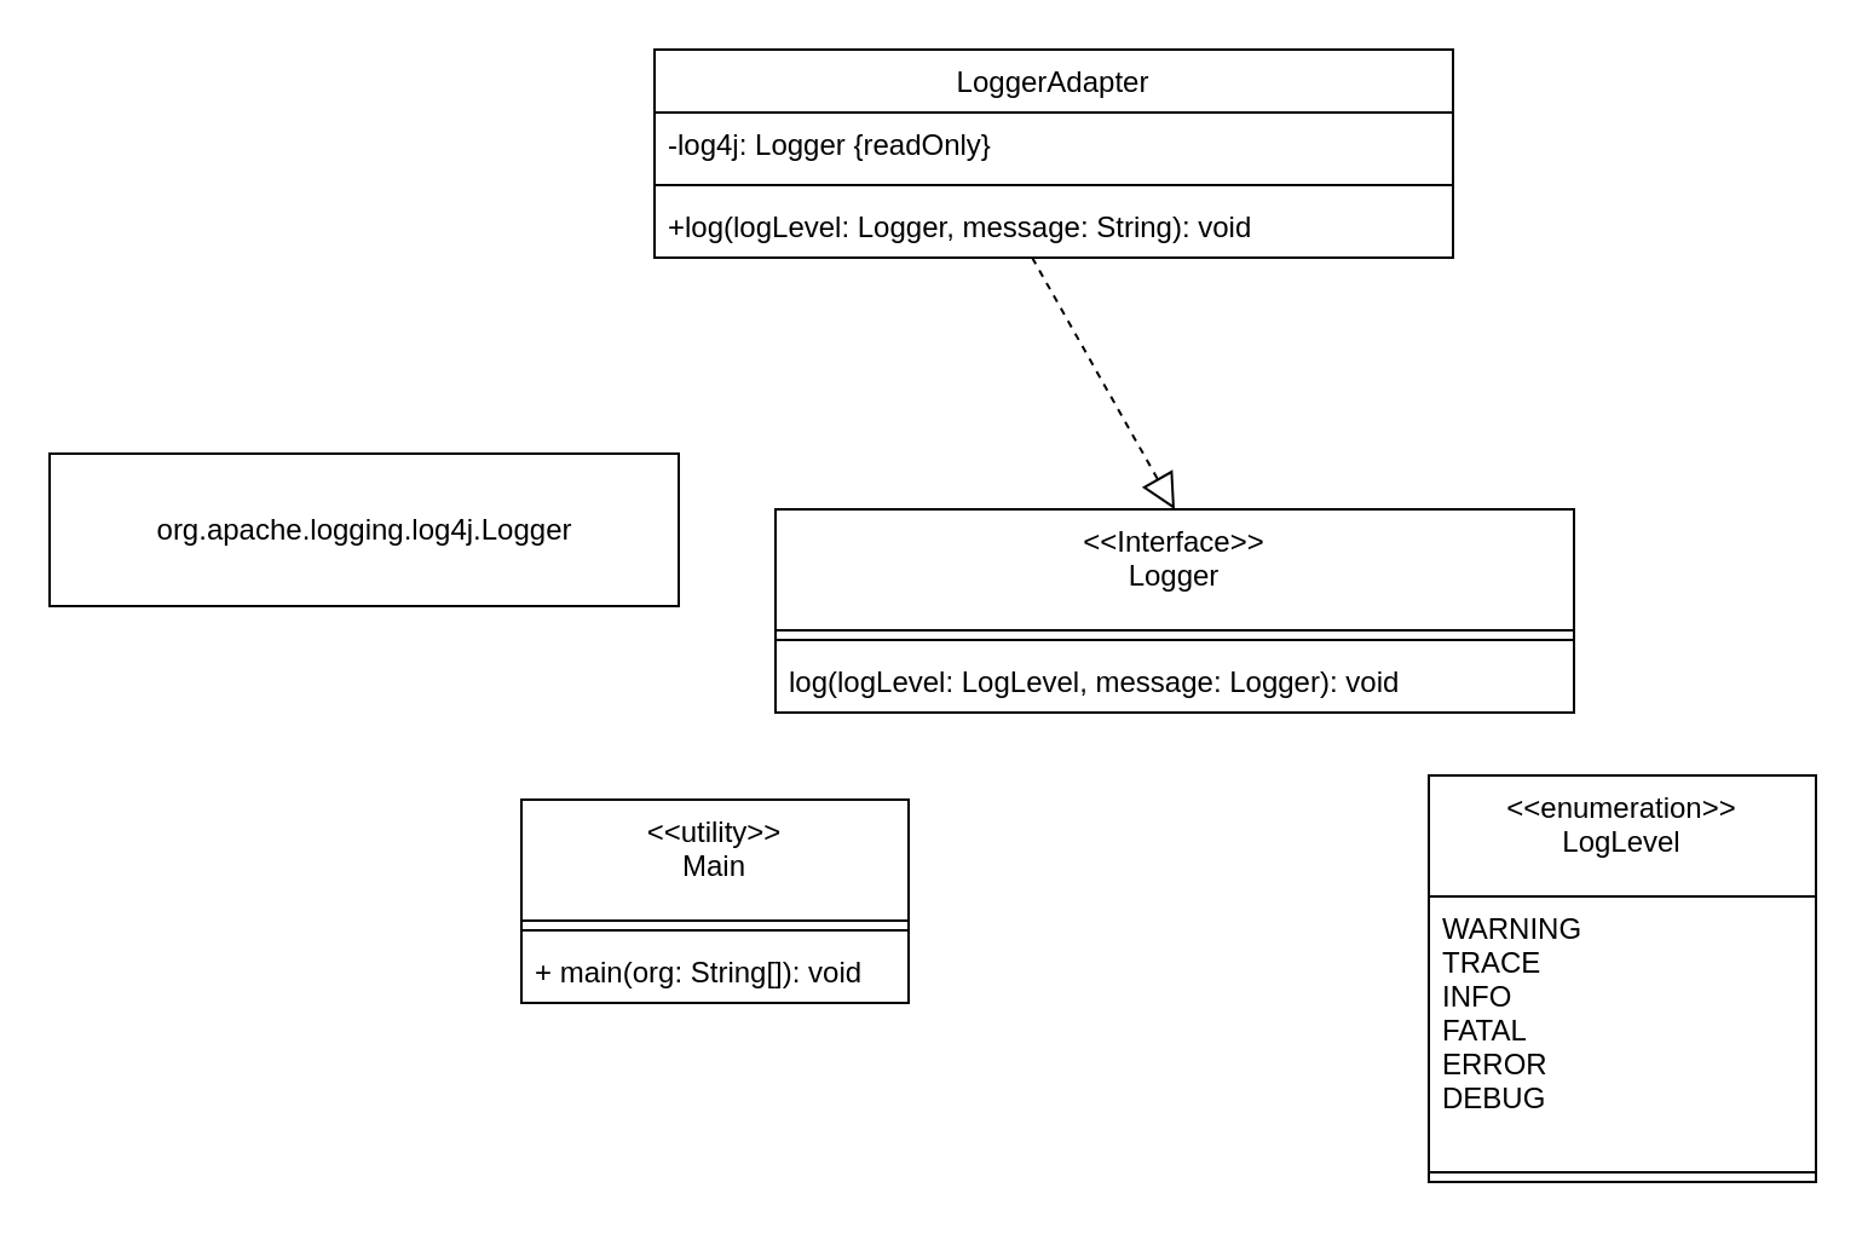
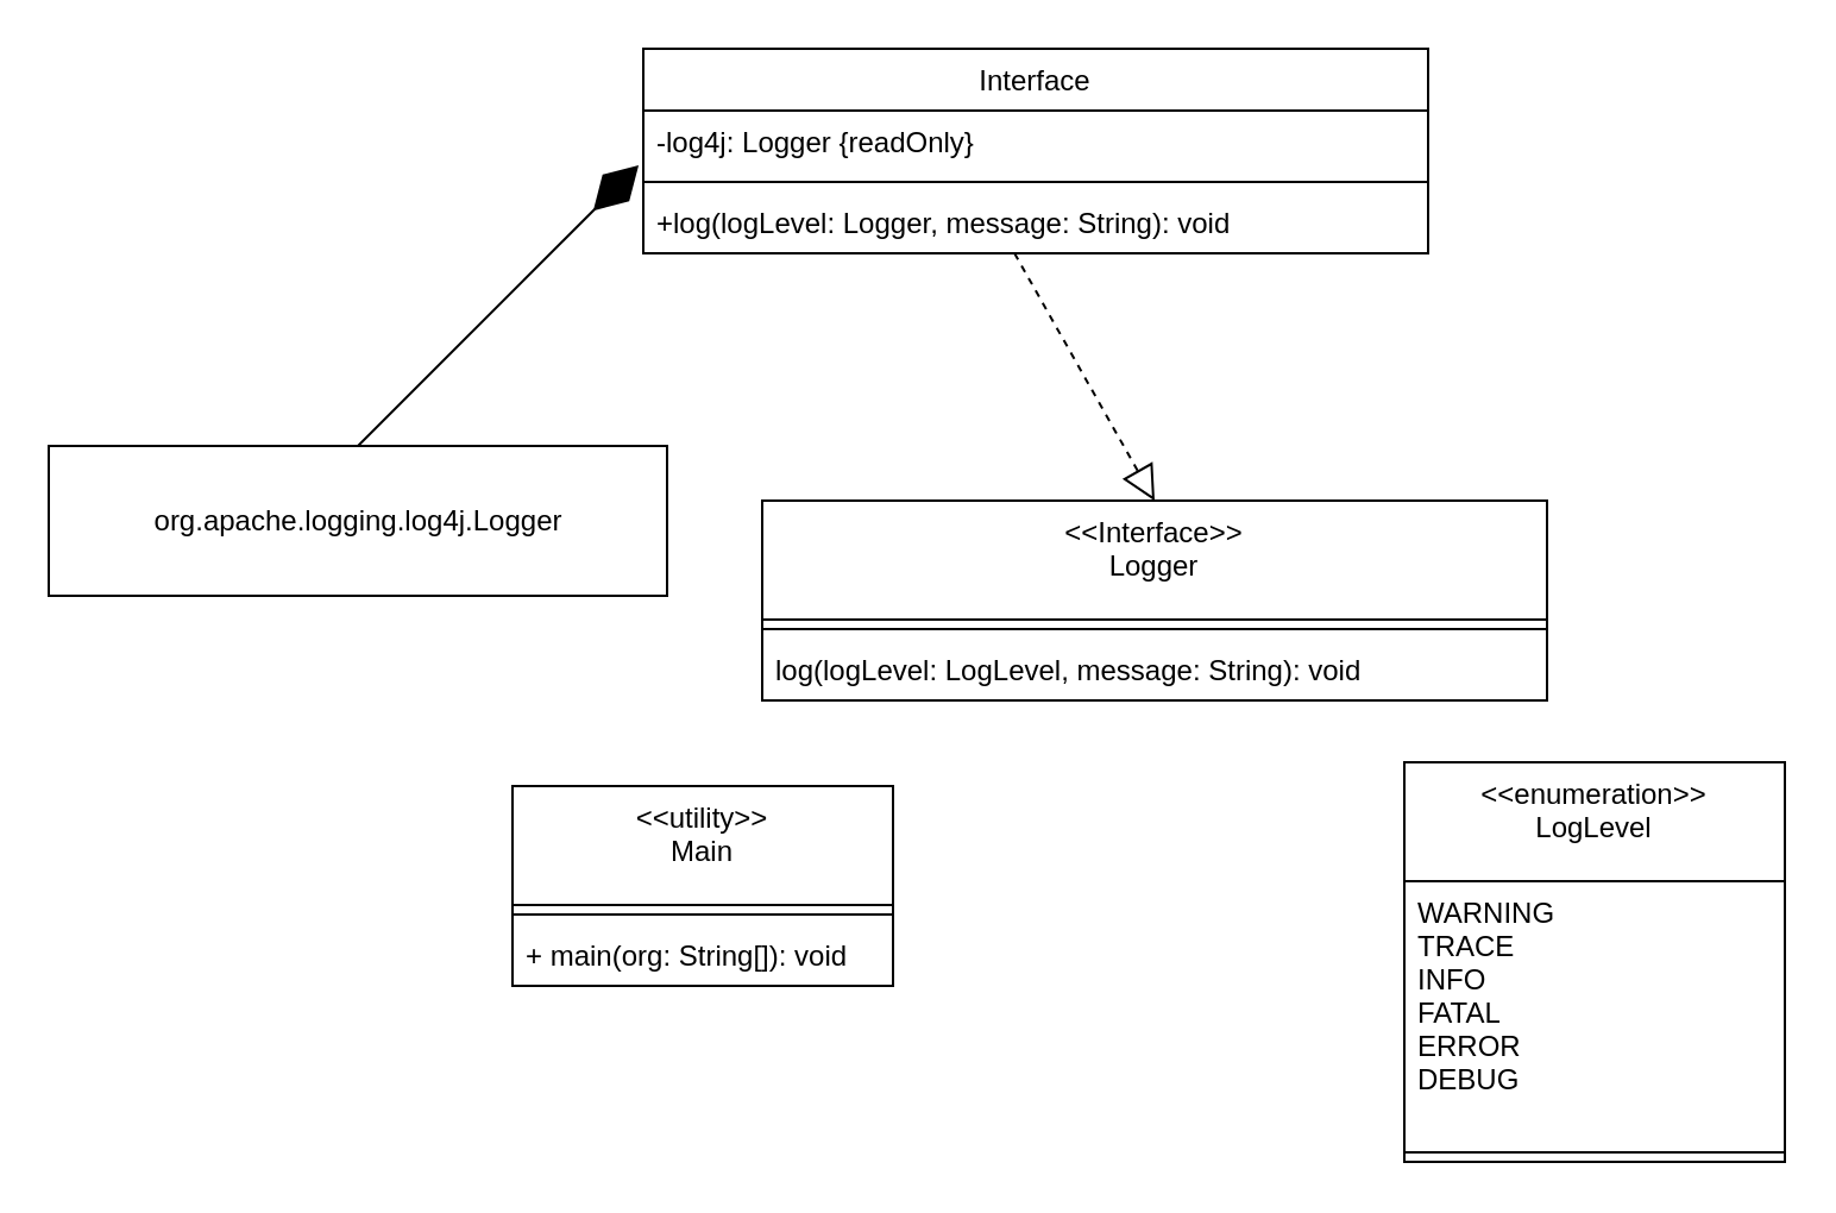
- <mxCell id="2" value="LoggerAdapter" style="swimlane;fontStyle=0;align=center;verticalAlign=top;childLayout=stackLayout;horizontal=1;startSize=26;horizontalStack=0;resizeParent=1;resizeParentMax=0;resizeLast=0;collapsible=1;marginBottom=0;" vertex="1" parent="1"><mxGeometry x="270" y="20" width="330" height="86" as="geometry" /></mxCell>
+ <mxCell id="2" value="Interface" style="swimlane;fontStyle=0;align=center;verticalAlign=top;childLayout=stackLayout;horizontal=1;startSize=26;horizontalStack=0;resizeParent=1;resizeParentMax=0;resizeLast=0;collapsible=1;marginBottom=0;" vertex="1" parent="1"><mxGeometry x="270" y="20" width="330" height="86" as="geometry" /></mxCell>
+ <mxCell id="16" value="" style="endArrow=diamondThin;endFill=1;endSize=24;html=1;rounded=0;exitX=0.5;exitY=0;exitDx=0;exitDy=0;entryX=-0.006;entryY=0.885;entryDx=0;entryDy=0;entryPerimeter=0;" edge="1" parent="1" source="15" target="3"><mxGeometry width="160" relative="1" as="geometry"><mxPoint x="430" y="190" as="sourcePoint" /><mxPoint x="590" y="190" as="targetPoint" /></mxGeometry></mxCell>
- <mxCell id="8" value="log(logLevel: LogLevel, message: Logger): void" style="text;strokeColor=none;fillColor=none;align=left;verticalAlign=top;spacingLeft=4;spacingRight=4;overflow=hidden;rotatable=0;points=[[0,0.5],[1,0.5]];portConstraint=eastwest;" vertex="1" parent="6"><mxGeometry y="58" width="330" height="26" as="geometry" /></mxCell>
+ <mxCell id="8" value="log(logLevel: LogLevel, message: String): void" style="text;strokeColor=none;fillColor=none;align=left;verticalAlign=top;spacingLeft=4;spacingRight=4;overflow=hidden;rotatable=0;points=[[0,0.5],[1,0.5]];portConstraint=eastwest;" vertex="1" parent="6"><mxGeometry y="58" width="330" height="26" as="geometry" /></mxCell>
